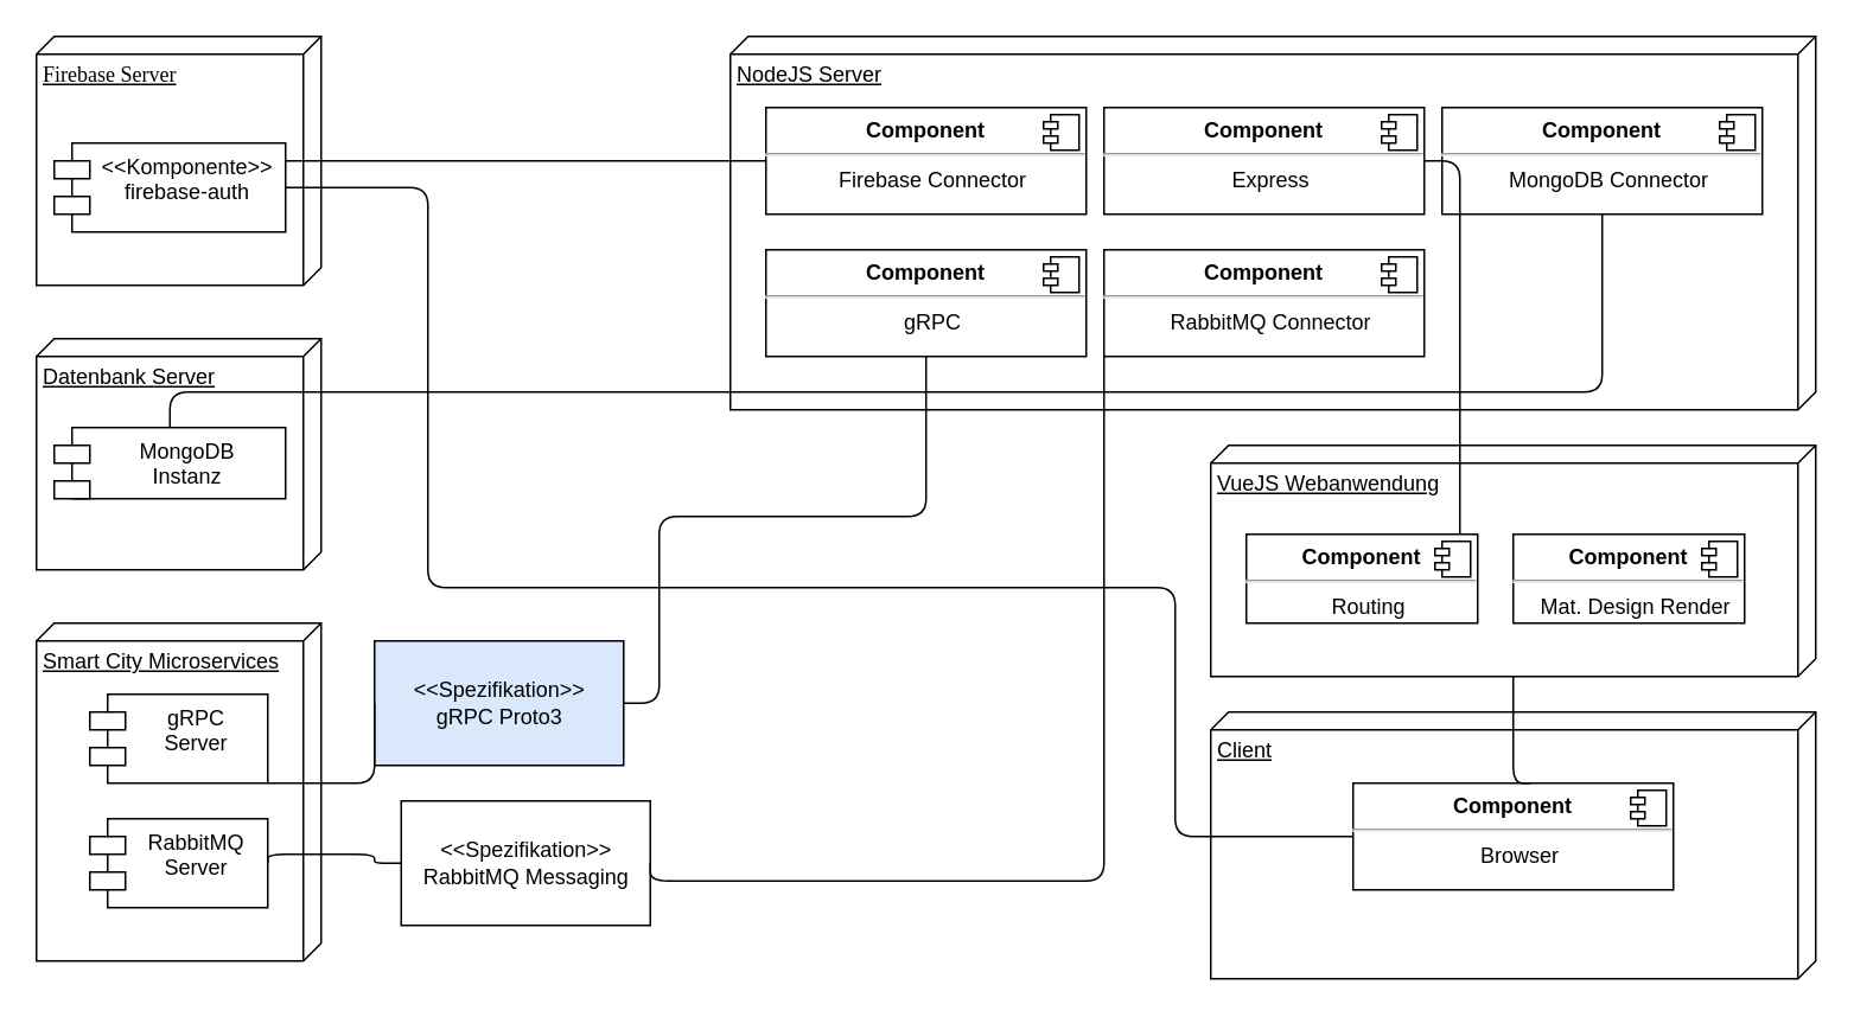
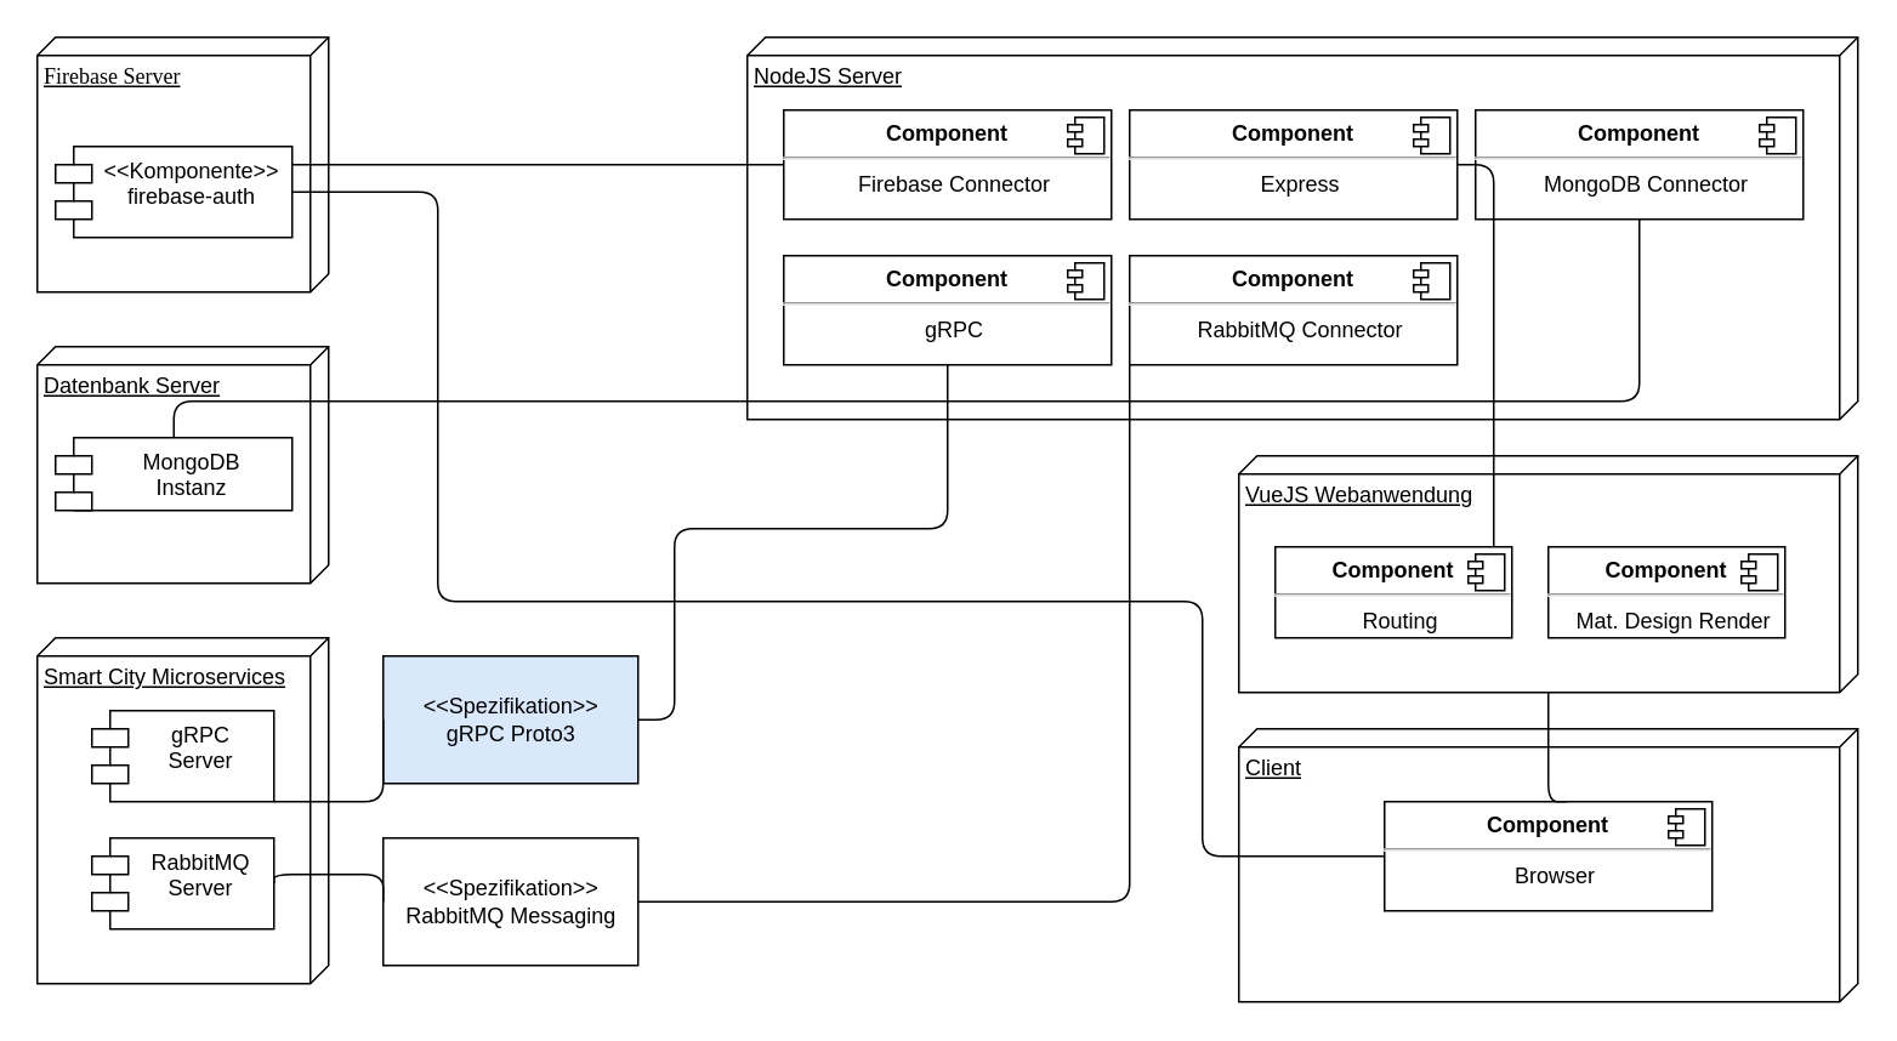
- <mxCell id="7" value="&amp;lt;&amp;lt;Spezifikation&amp;gt;&amp;gt;&lt;br&gt;RabbitMQ Messaging" style="html=1;" vertex="1" parent="1"><mxGeometry x="225" y="450" width="140" height="70" as="geometry" /></mxCell>
+ <mxCell id="7" value="&amp;lt;&amp;lt;Spezifikation&amp;gt;&amp;gt;&lt;br&gt;RabbitMQ Messaging" style="html=1;" vertex="1" parent="1"><mxGeometry x="210" y="460" width="140" height="70" as="geometry" /></mxCell>
